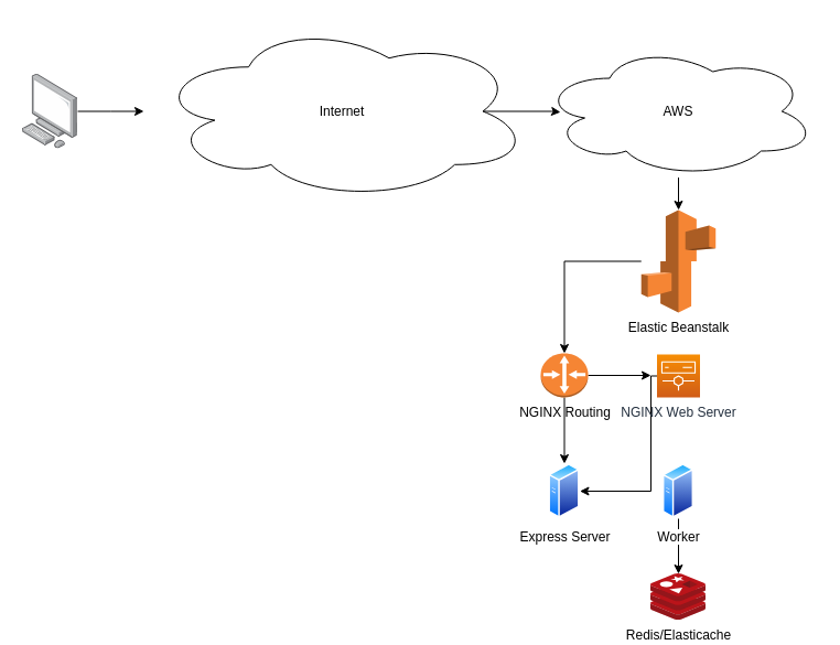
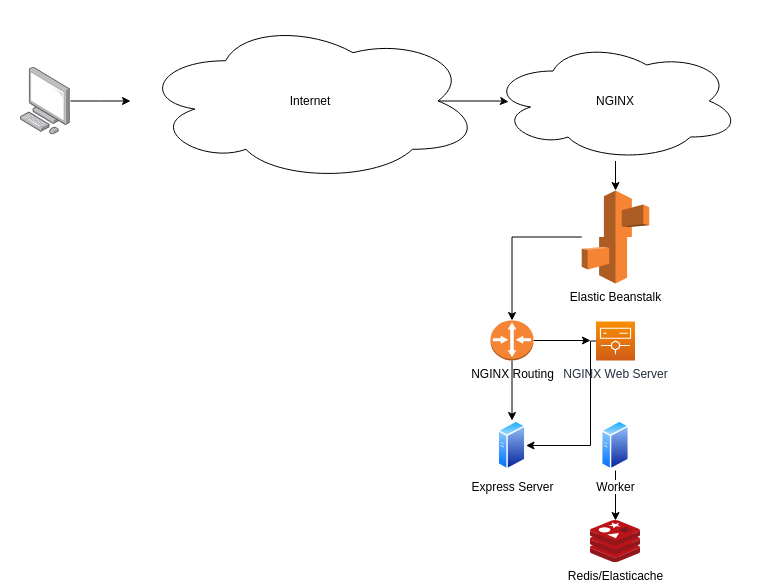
- <mxCell id="7" value="AWS" style="ellipse;shape=cloud;whiteSpace=wrap;html=1;" vertex="1" parent="1"><mxGeometry x="490" y="40.5" width="250" height="120" as="geometry" /></mxCell>
+ <mxCell id="7" value="NGINX" style="ellipse;shape=cloud;whiteSpace=wrap;html=1;" vertex="1" parent="1"><mxGeometry x="490" y="40.5" width="250" height="120" as="geometry" /></mxCell>
